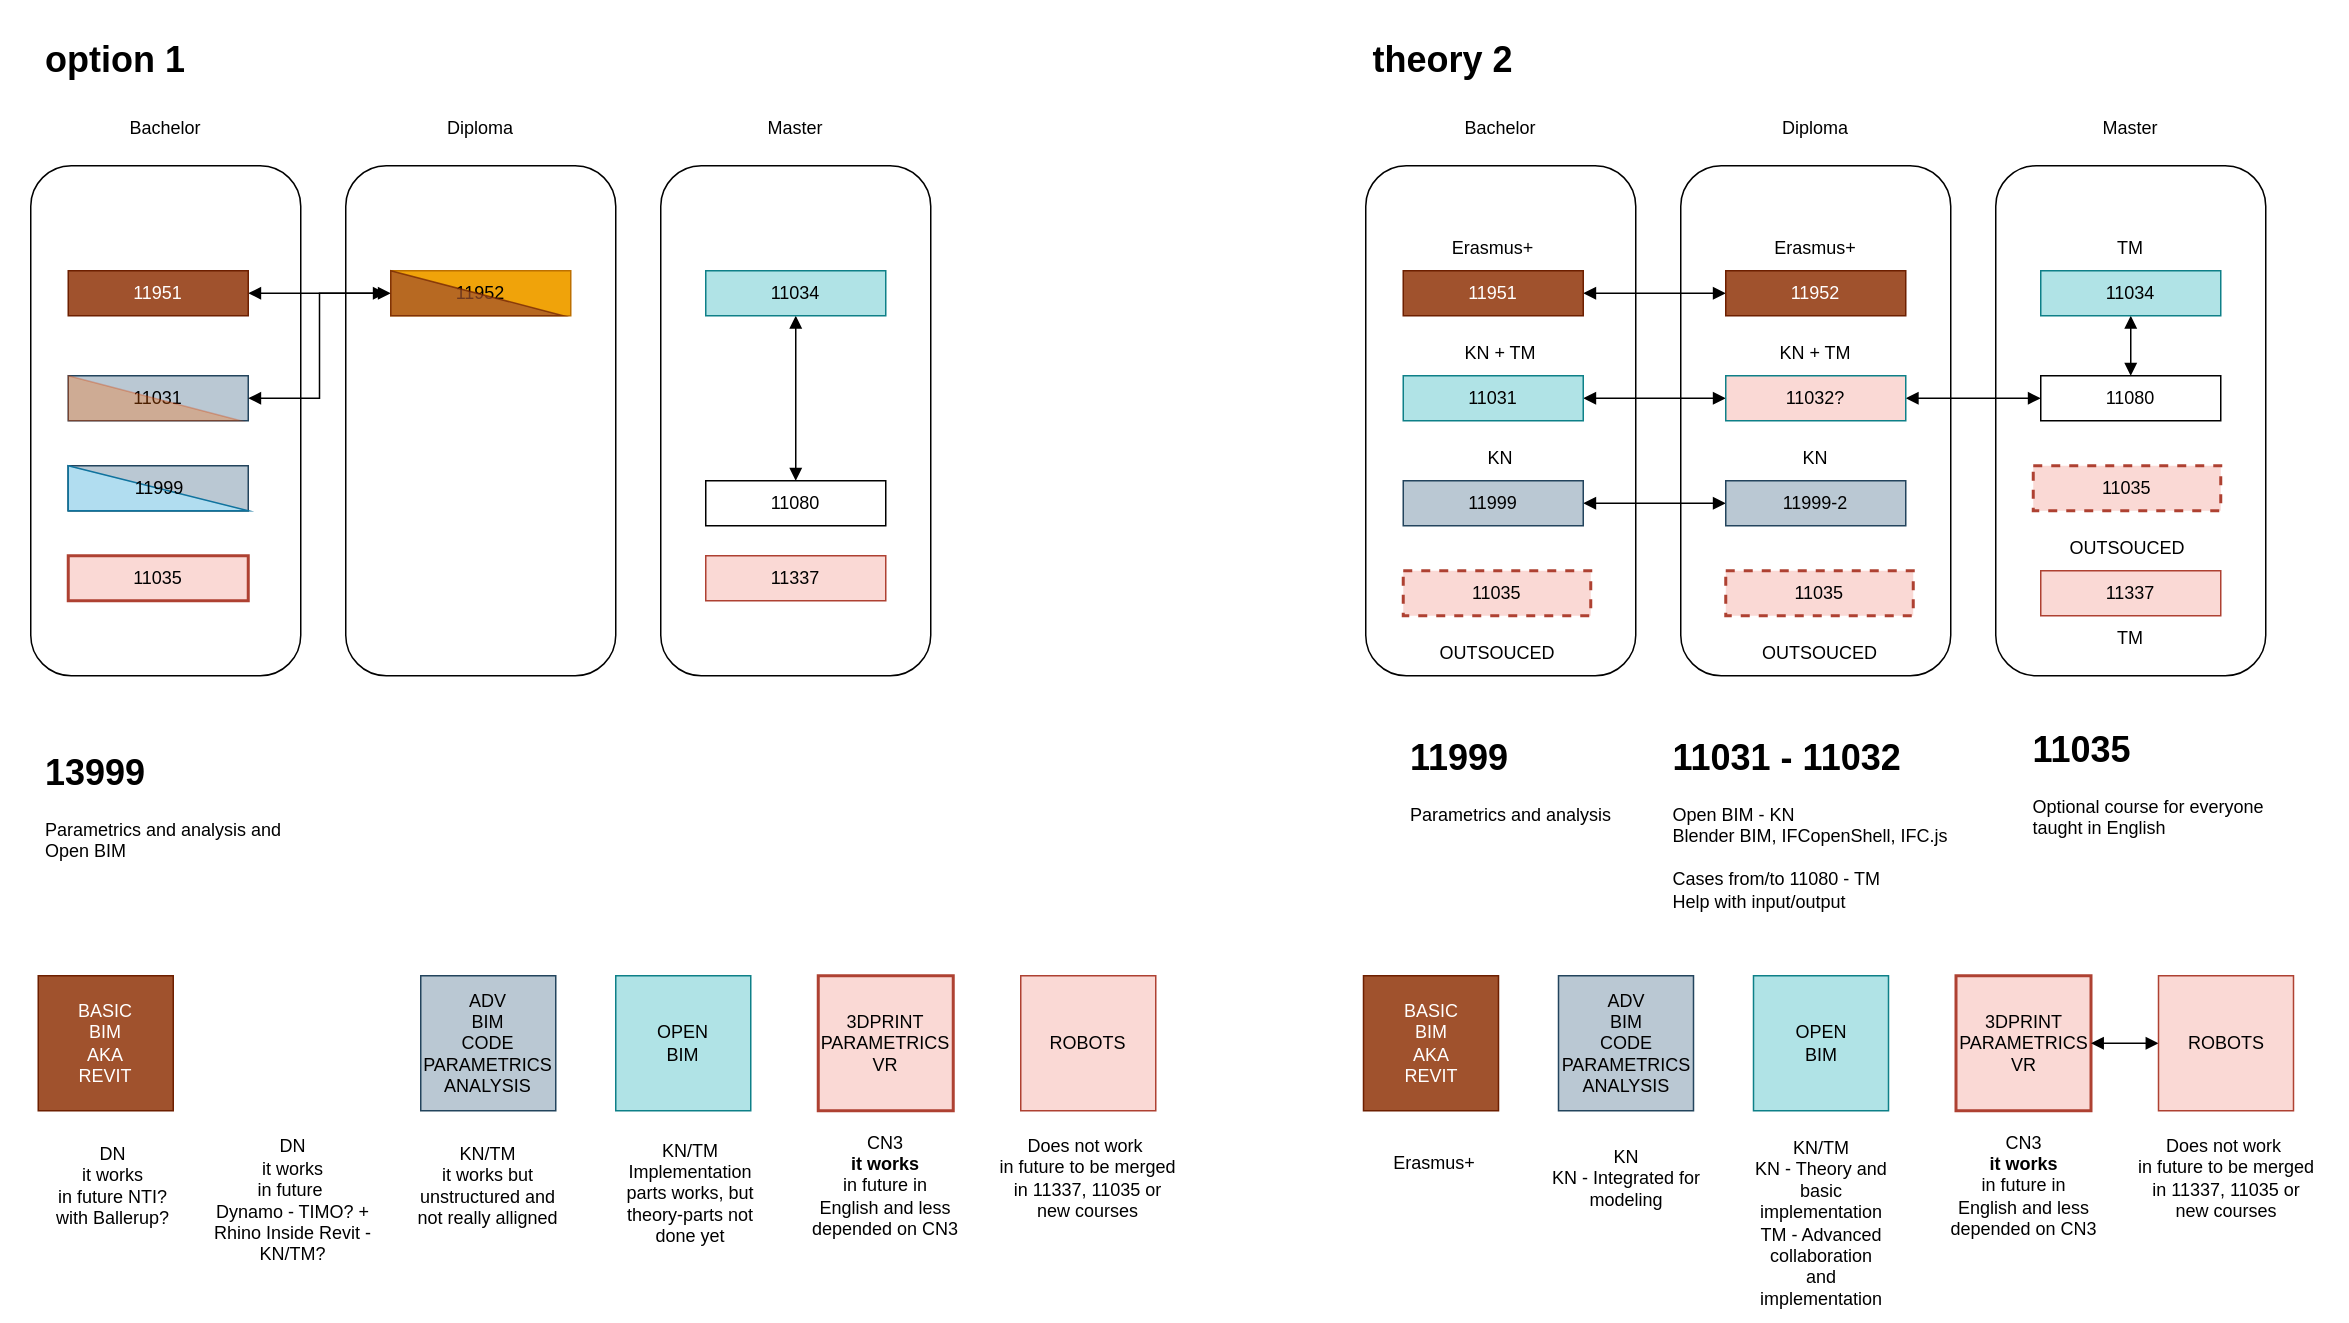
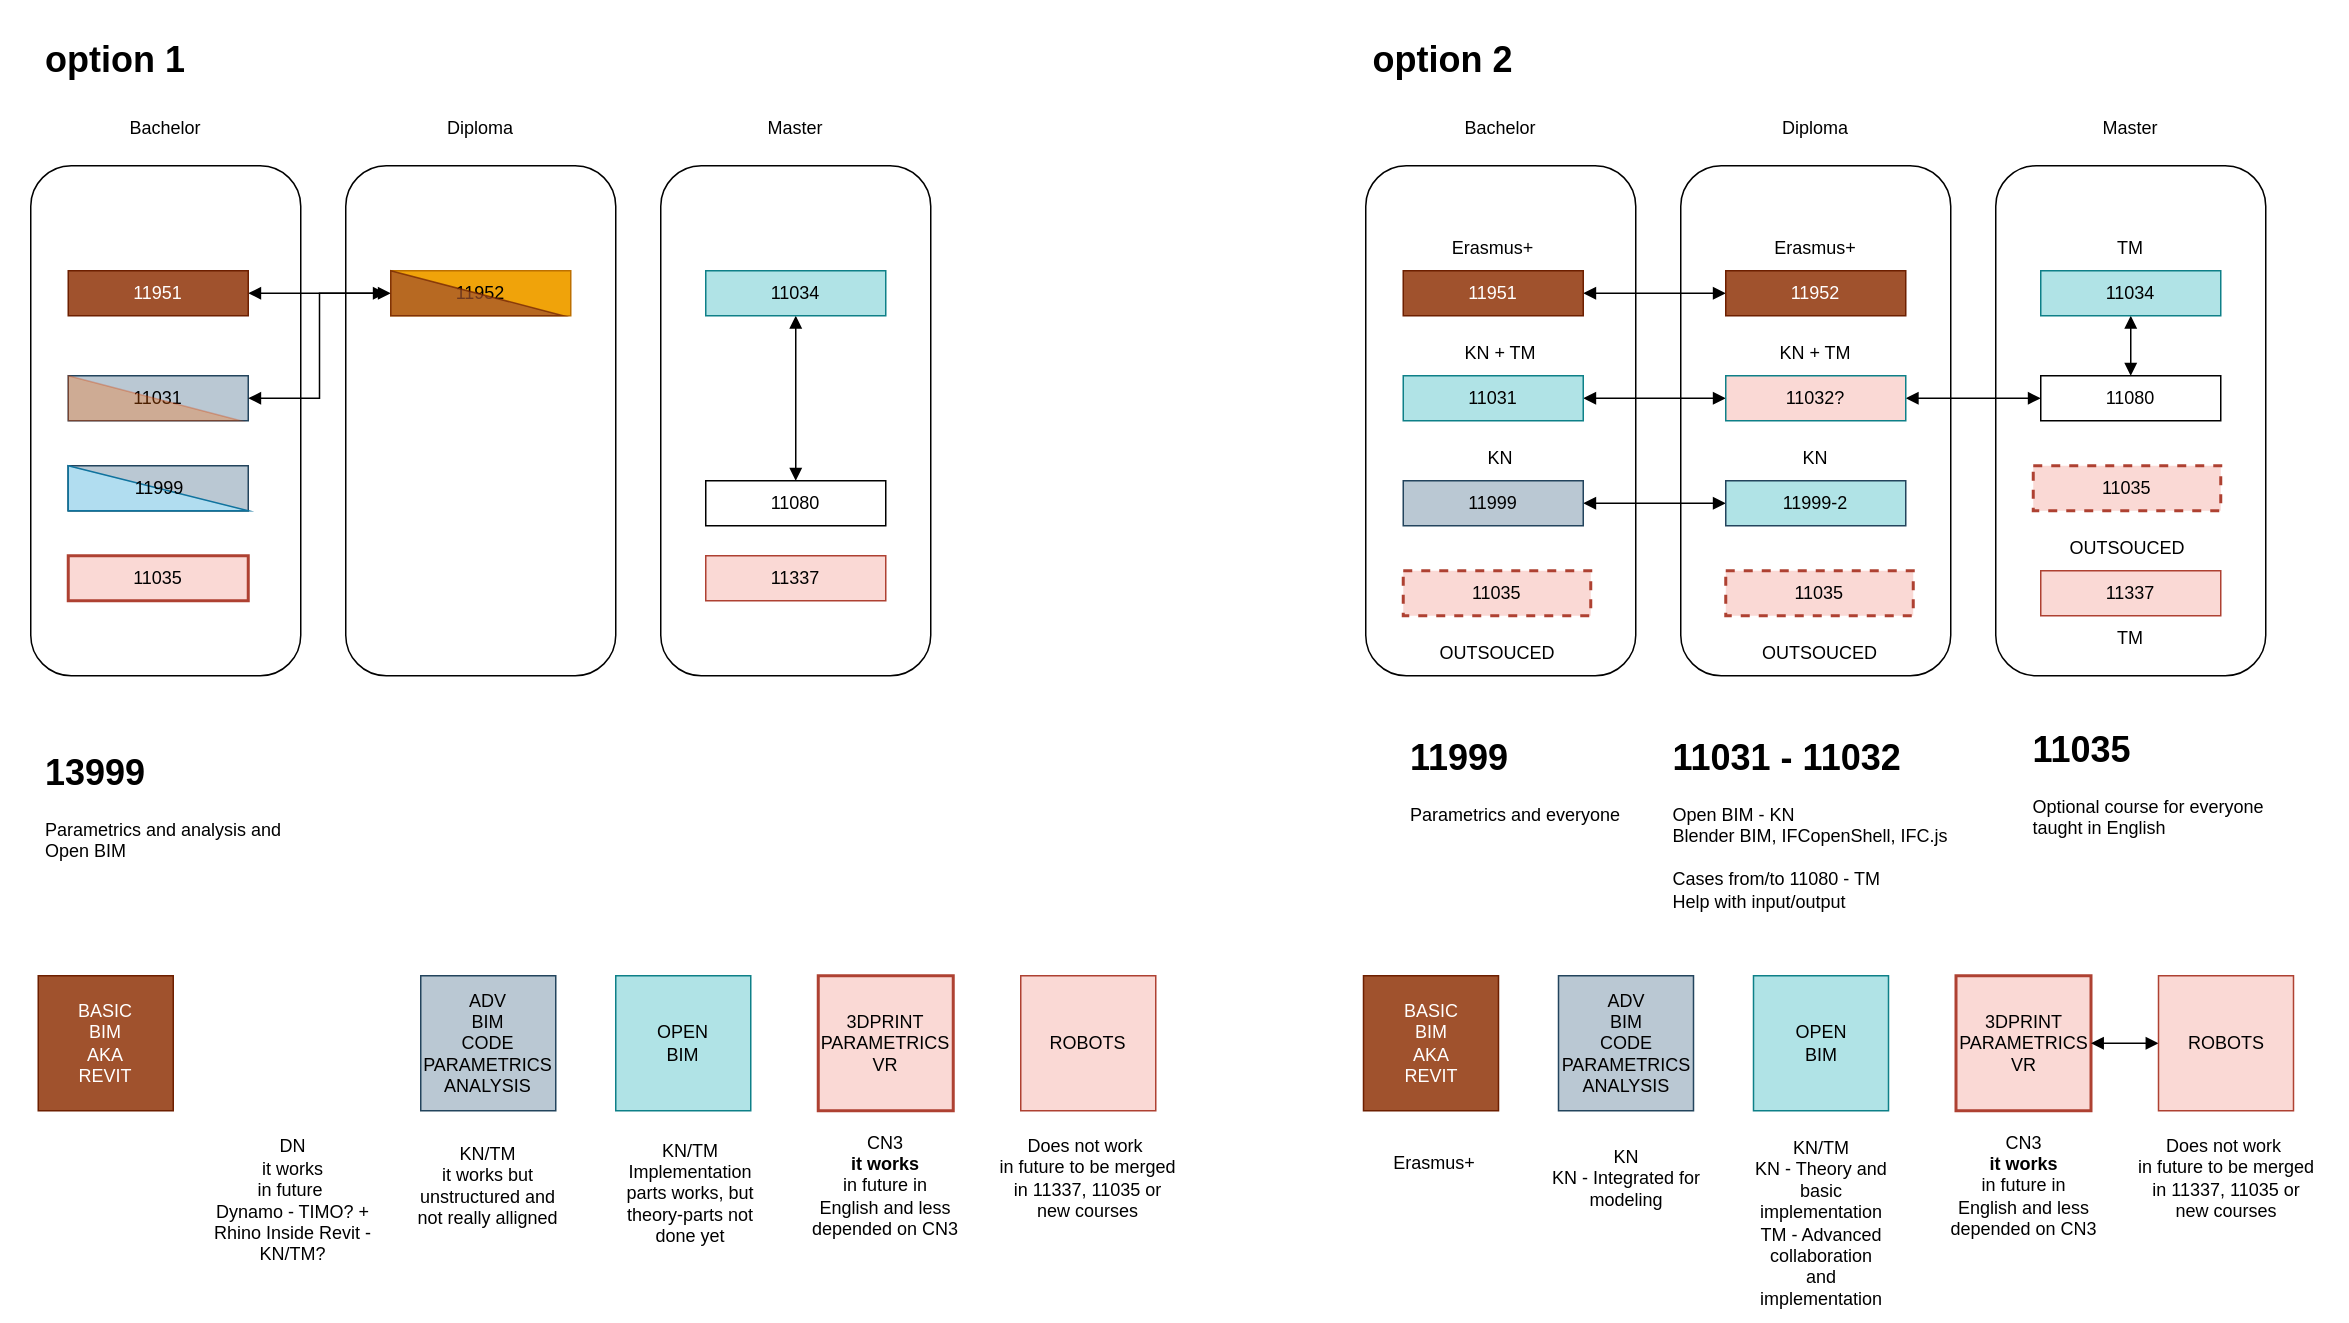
- <mxCell id="74" value="&lt;h1&gt;theory 2&lt;/h1&gt;" style="text;html=1;strokeColor=none;fillColor=none;spacing=5;spacingTop=-20;whiteSpace=wrap;overflow=hidden;rounded=0;" parent="1" vertex="1"><mxGeometry x="910" y="20" width="190" height="90" as="geometry" /></mxCell>
+ <mxCell id="74" value="&lt;h1&gt;option 2&lt;/h1&gt;" style="text;html=1;strokeColor=none;fillColor=none;spacing=5;spacingTop=-20;whiteSpace=wrap;overflow=hidden;rounded=0;" parent="1" vertex="1"><mxGeometry x="910" y="20" width="190" height="90" as="geometry" /></mxCell>
- <mxCell id="55" value="11999-2" style="rounded=0;whiteSpace=wrap;html=1;fillColor=#bac8d3;strokeColor=#23445d;" parent="1" vertex="1"><mxGeometry x="1150" y="320" width="120" height="30" as="geometry" /></mxCell>
+ <mxCell id="55" value="11999-2" style="rounded=0;whiteSpace=wrap;html=1;fillColor=#b0e3e6;strokeColor=#23445d;" parent="1" vertex="1"><mxGeometry x="1150" y="320" width="120" height="30" as="geometry" /></mxCell>
- <mxCell id="63" value="&lt;h1&gt;11999&lt;/h1&gt;&lt;div&gt;Parametrics and analysis&lt;/div&gt;" style="text;html=1;strokeColor=none;fillColor=none;spacing=5;spacingTop=-20;whiteSpace=wrap;overflow=hidden;rounded=0;" parent="1" vertex="1"><mxGeometry x="935" y="485" width="190" height="90" as="geometry" /></mxCell>
+ <mxCell id="63" value="&lt;h1&gt;11999&lt;/h1&gt;&lt;div&gt;Parametrics and everyone&lt;/div&gt;" style="text;html=1;strokeColor=none;fillColor=none;spacing=5;spacingTop=-20;whiteSpace=wrap;overflow=hidden;rounded=0;" parent="1" vertex="1"><mxGeometry x="935" y="485" width="190" height="90" as="geometry" /></mxCell>
- <mxCell id="28" value="DN&lt;br&gt;it works&lt;br&gt;in future NTI?&lt;br&gt;with Ballerup?" style="text;html=1;strokeColor=none;fillColor=none;align=center;verticalAlign=middle;whiteSpace=wrap;rounded=0;" parent="1" vertex="1"><mxGeometry x="25" y="745" width="100" height="90" as="geometry" /></mxCell>
